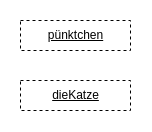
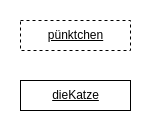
- <mxCell id="3" value="dieKatze" style="html=1;fontStyle=4;dashed=1;" parent="1" vertex="1"><mxGeometry x="20" y="80" width="110" height="30" as="geometry" /></mxCell>
+ <mxCell id="3" value="dieKatze" style="html=1;fontStyle=4" parent="1" vertex="1"><mxGeometry x="20" y="80" width="110" height="30" as="geometry" /></mxCell>
